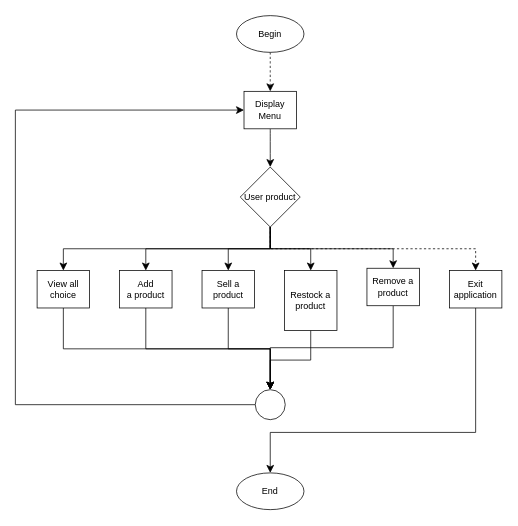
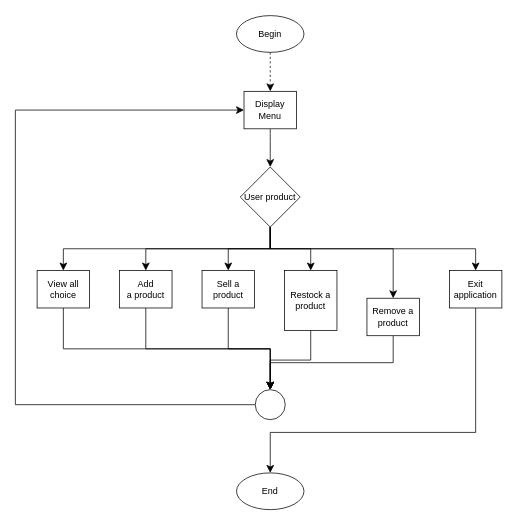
- <mxCell id="11" style="edgeStyle=orthogonalEdgeStyle;rounded=0;orthogonalLoop=1;jettySize=auto;html=1;entryX=0.5;entryY=0;entryDx=0;entryDy=0;fontSize=12;startSize=8;endSize=8;exitX=0.5;exitY=1;exitDx=0;exitDy=0;dashed=1;" edge="1" parent="1" source="12" target="24"><mxGeometry relative="1" as="geometry"><Array as="points"><mxPoint x="360" y="331" /><mxPoint x="634" y="331" /></Array></mxGeometry></mxCell>
+ <mxCell id="11" style="edgeStyle=orthogonalEdgeStyle;rounded=0;orthogonalLoop=1;jettySize=auto;html=1;entryX=0.5;entryY=0;entryDx=0;entryDy=0;fontSize=12;startSize=8;endSize=8;exitX=0.5;exitY=1;exitDx=0;exitDy=0;" edge="1" parent="1" source="12" target="24"><mxGeometry relative="1" as="geometry"><Array as="points"><mxPoint x="360" y="331" /><mxPoint x="634" y="331" /></Array></mxGeometry></mxCell>
- <mxCell id="22" value="Remove a product" style="rounded=0;whiteSpace=wrap;html=1;" vertex="1" parent="1"><mxGeometry x="489" y="357" width="70" height="50" as="geometry" /></mxCell>
+ <mxCell id="22" value="Remove a product" style="rounded=0;whiteSpace=wrap;html=1;" vertex="1" parent="1"><mxGeometry x="489" y="397" width="70" height="50" as="geometry" /></mxCell>
